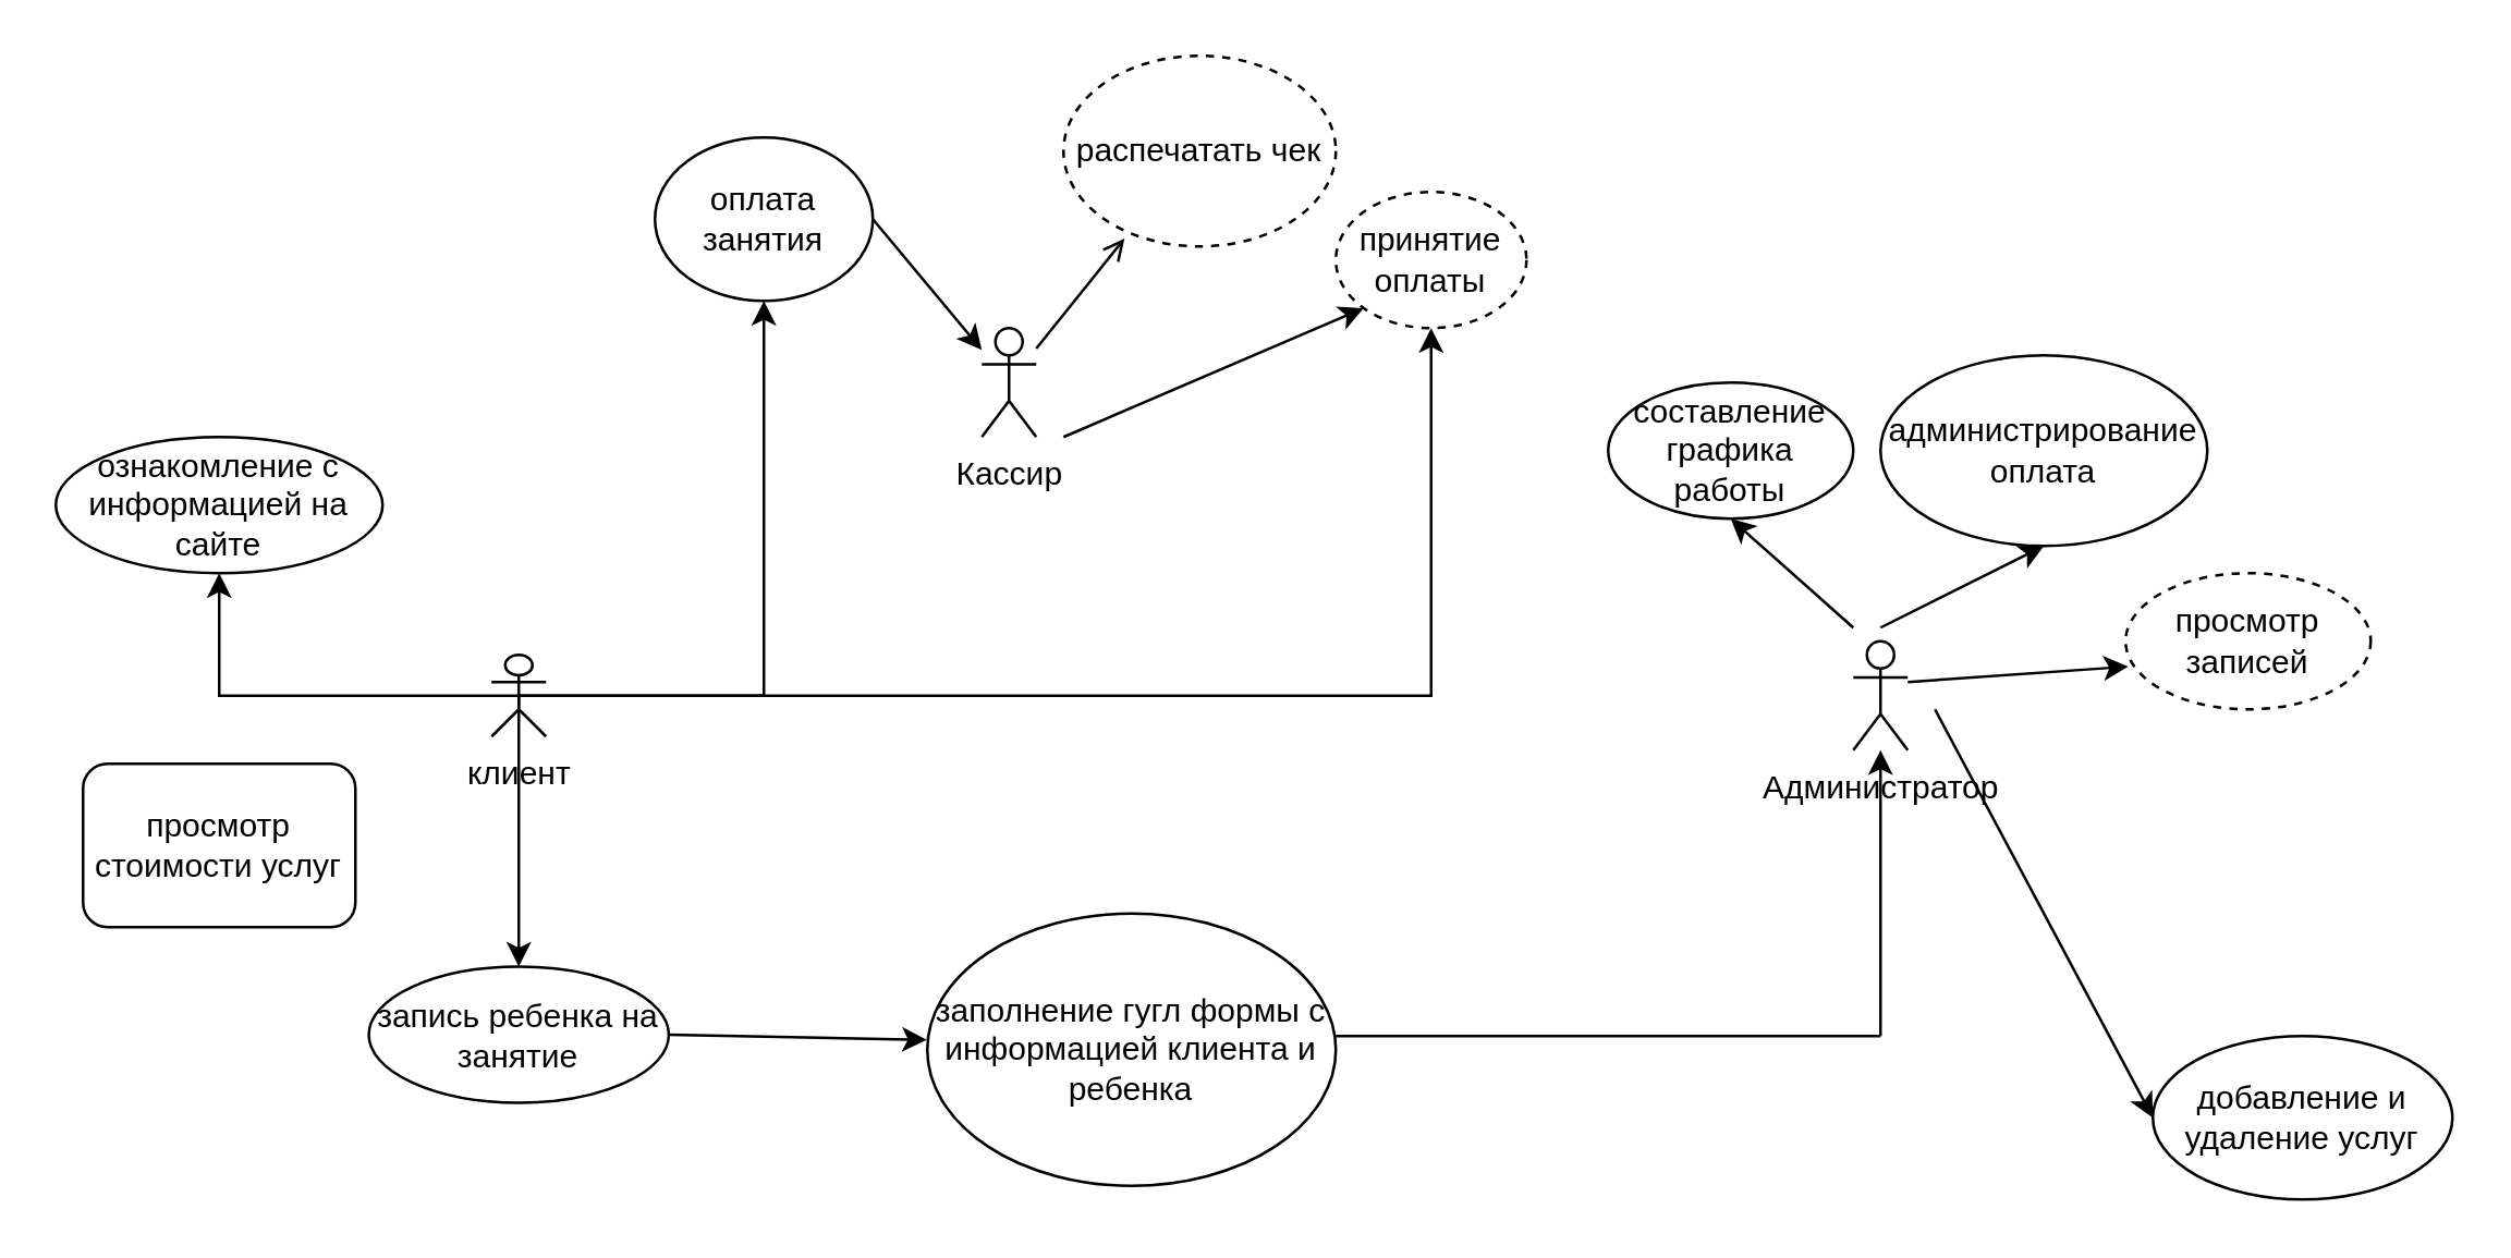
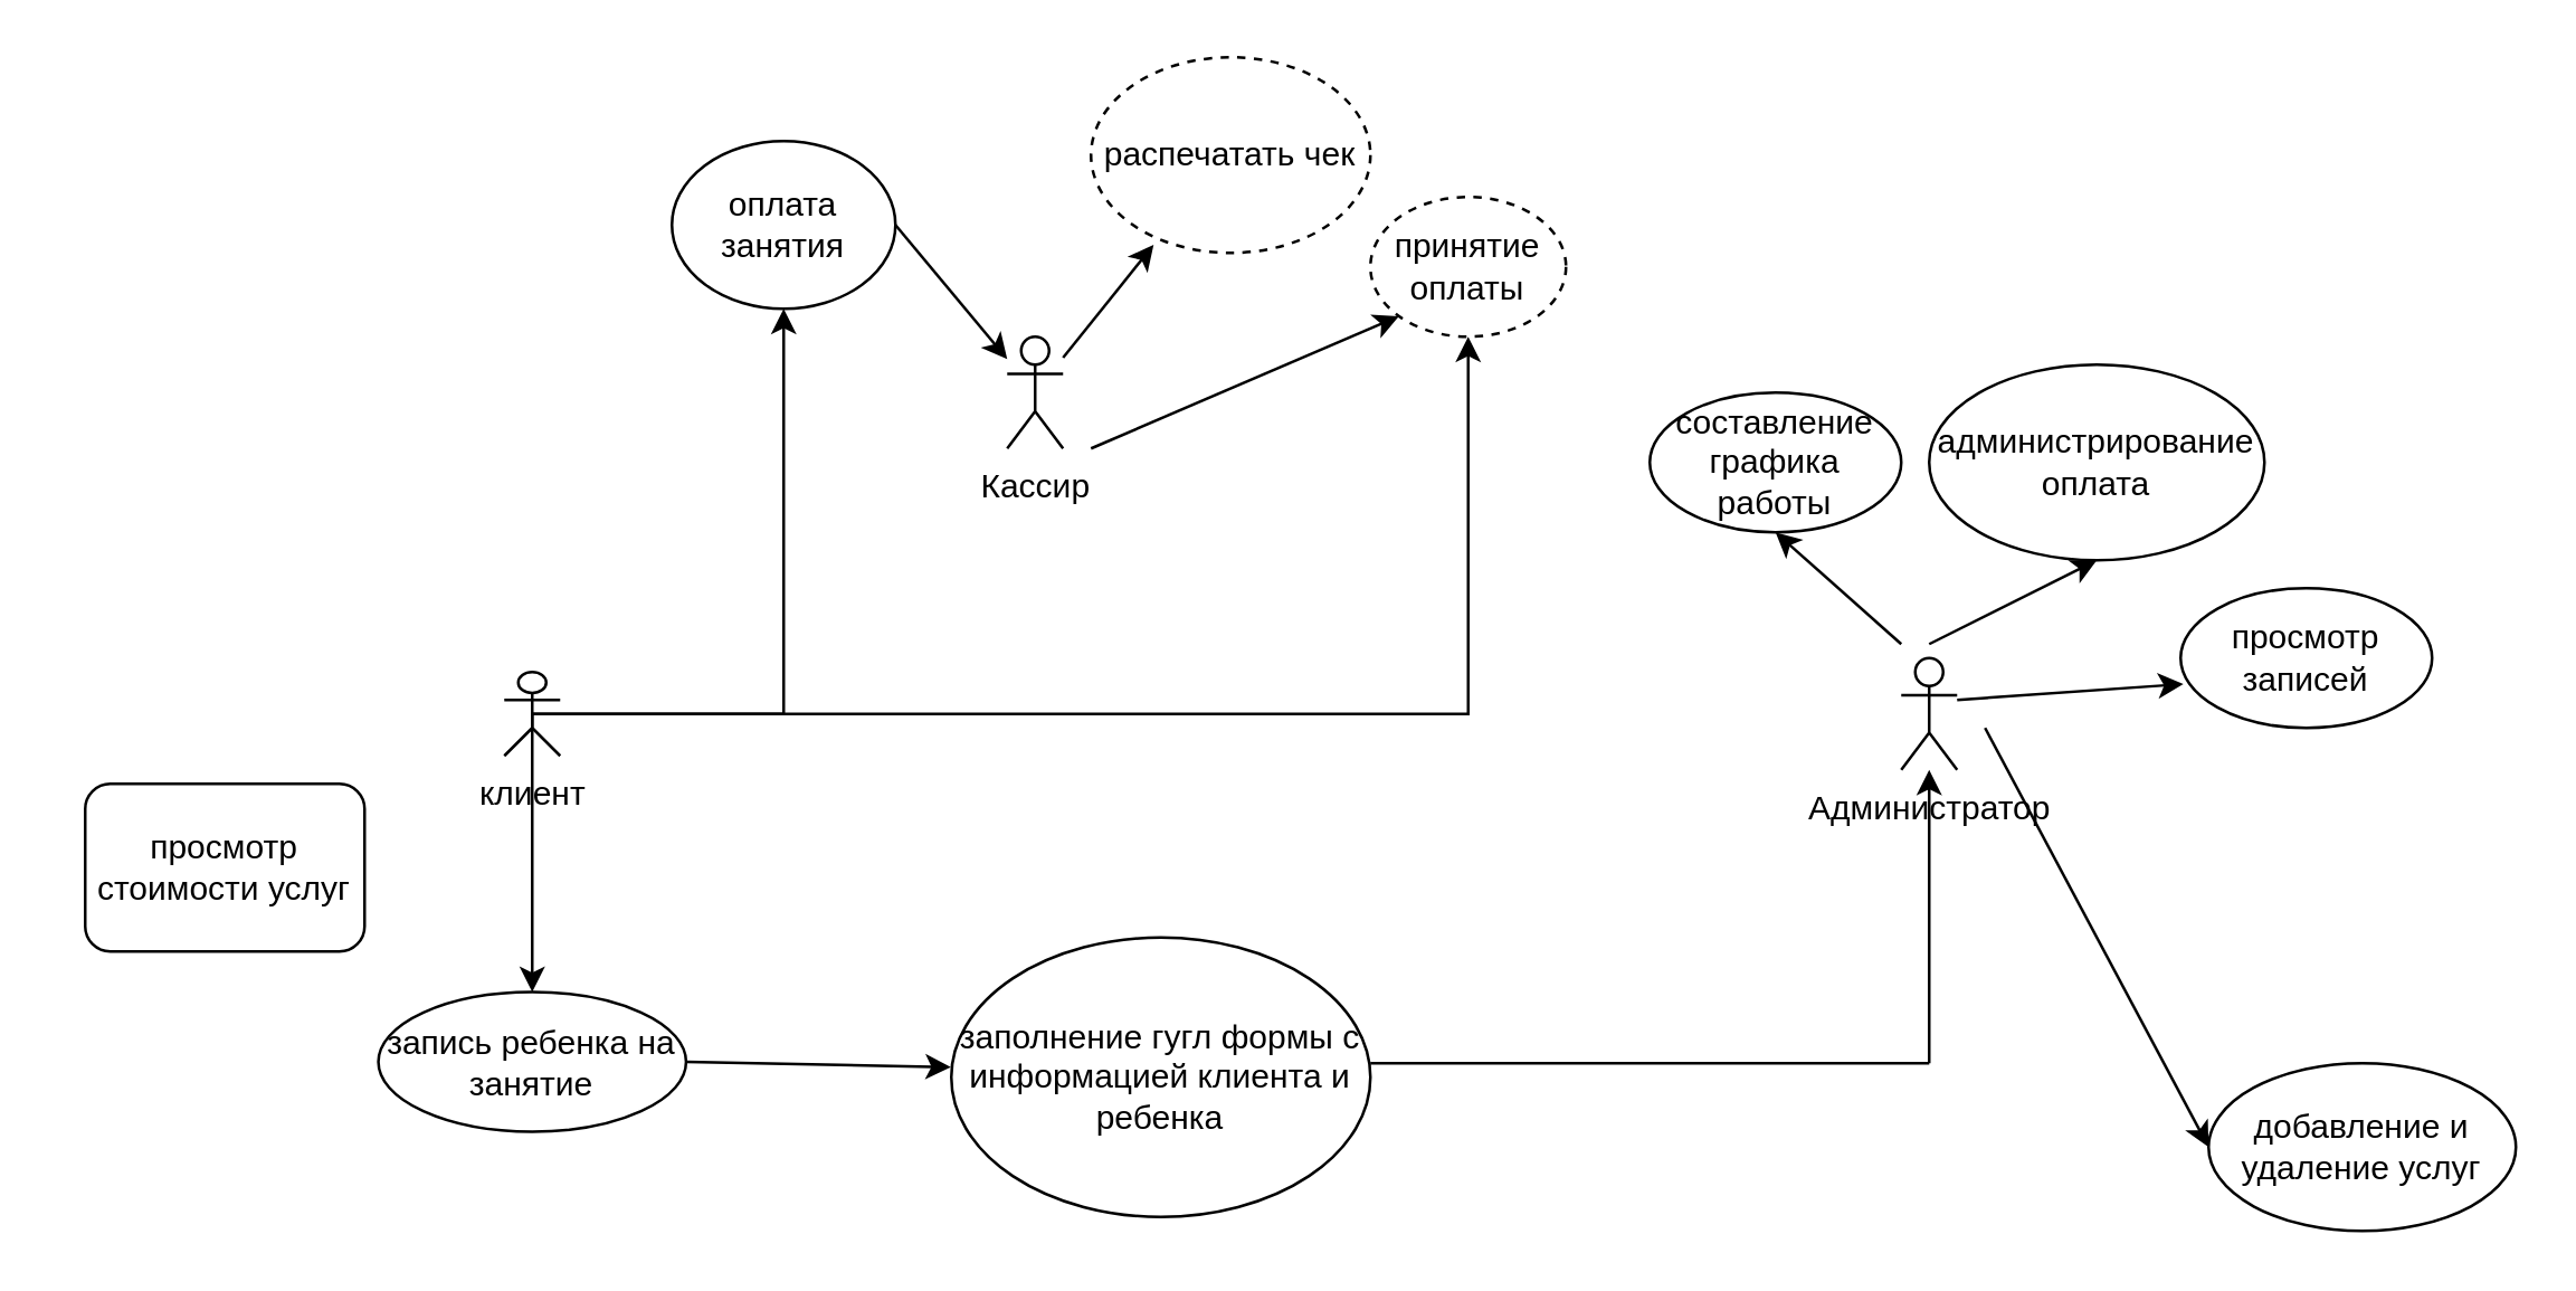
- <mxCell id="18" value="" style="endArrow=open;html=1;rounded=0;entryX=0.224;entryY=0.959;entryDx=0;entryDy=0;entryPerimeter=0;" edge="1" parent="1" source="13" target="16"><mxGeometry width="50" height="50" relative="1" as="geometry"><mxPoint x="340" y="280" as="sourcePoint" /><mxPoint x="390" y="230" as="targetPoint" /></mxGeometry></mxCell>
+ <mxCell id="18" value="" style="endArrow=classic;html=1;rounded=0;entryX=0.224;entryY=0.959;entryDx=0;entryDy=0;entryPerimeter=0;" edge="1" parent="1" source="13" target="16"><mxGeometry width="50" height="50" relative="1" as="geometry"><mxPoint x="340" y="280" as="sourcePoint" /><mxPoint x="390" y="230" as="targetPoint" /></mxGeometry></mxCell>
- <mxCell id="7" value="ознакомление с информацией на сайте" style="ellipse;whiteSpace=wrap;html=1;" vertex="1" parent="1"><mxGeometry x="20" y="160" width="120" height="50" as="geometry" /></mxCell>
- <mxCell id="22" value="просмотр записей" style="ellipse;whiteSpace=wrap;html=1;dashed=1;" vertex="1" parent="1"><mxGeometry x="780" y="210" width="90" height="50" as="geometry" /></mxCell>
+ <mxCell id="22" value="просмотр записей" style="ellipse;whiteSpace=wrap;html=1;" vertex="1" parent="1"><mxGeometry x="780" y="210" width="90" height="50" as="geometry" /></mxCell>
- <mxCell id="2" style="edgeStyle=orthogonalEdgeStyle;rounded=0;orthogonalLoop=1;jettySize=auto;html=1;exitX=0.5;exitY=0.5;exitDx=0;exitDy=0;exitPerimeter=0;" edge="1" parent="1" source="6" target="7"><mxGeometry relative="1" as="geometry"><mxPoint x="80" y="220" as="targetPoint" /></mxGeometry></mxCell>
